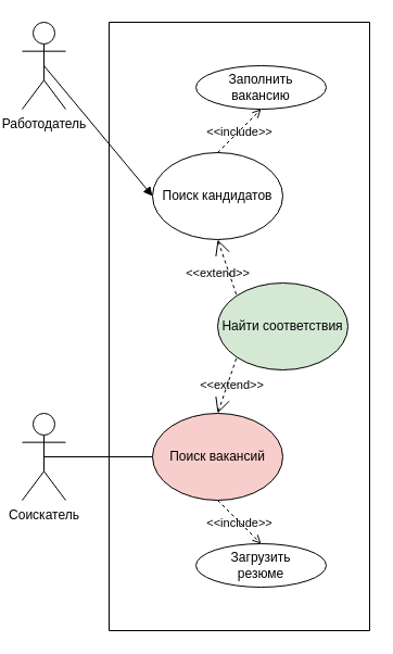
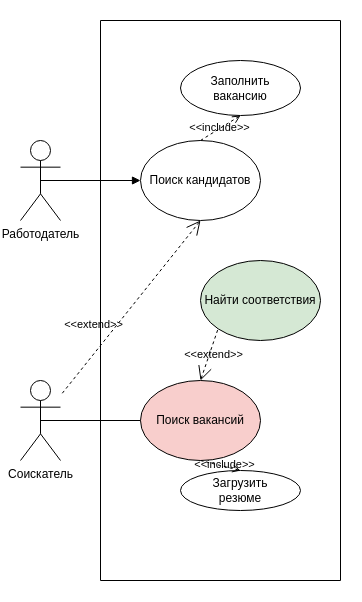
- <mxCell id="16" value="Работодатель" style="shape=umlActor;verticalLabelPosition=bottom;verticalAlign=top;html=1;" vertex="1" parent="14"><mxGeometry x="20" y="20" width="40" height="80" as="geometry" /></mxCell>
+ <mxCell id="16" value="Работодатель" style="shape=umlActor;verticalLabelPosition=bottom;verticalAlign=top;html=1;" vertex="1" parent="14"><mxGeometry x="20" y="140" width="40" height="80" as="geometry" /></mxCell>
- <mxCell id="6" value="Заполнить&lt;br&gt;вакансию" style="ellipse;whiteSpace=wrap;html=1;" vertex="1" parent="2"><mxGeometry x="80" y="40" width="120" height="40" as="geometry" /></mxCell>
+ <mxCell id="6" value="Заполнить&lt;br&gt;вакансию" style="ellipse;whiteSpace=wrap;html=1;" vertex="1" parent="2"><mxGeometry x="80" y="40" width="120" height="55" as="geometry" /></mxCell>
- <mxCell id="10" value="&amp;lt;&amp;lt;extend&amp;gt;&amp;gt;" style="edgeStyle=none;html=1;startArrow=open;endArrow=none;startSize=12;verticalAlign=bottom;dashed=1;labelBackgroundColor=none;rounded=0;exitX=0.5;exitY=1;exitDx=0;exitDy=0;entryX=0;entryY=0;entryDx=0;entryDy=0;" edge="1" parent="2" source="3" target="5"><mxGeometry x="0.387" y="-13" width="160" relative="1" as="geometry"><mxPoint x="230" y="220" as="sourcePoint" /><mxPoint x="390" y="220" as="targetPoint" /><mxPoint as="offset" /></mxGeometry></mxCell>
+ <mxCell id="10" value="&amp;lt;&amp;lt;extend&amp;gt;&amp;gt;" style="edgeStyle=none;html=1;startArrow=open;endArrow=none;startSize=12;verticalAlign=bottom;dashed=1;labelBackgroundColor=none;rounded=0;exitX=0.5;exitY=1;exitDx=0;exitDy=0;" edge="1" parent="2" source="3" target="15"><mxGeometry x="0.387" y="-13" width="160" relative="1" as="geometry"><mxPoint x="230" y="220" as="sourcePoint" /><mxPoint x="390" y="220" as="targetPoint" /><mxPoint as="offset" /></mxGeometry></mxCell>
- <mxCell id="7" value="Загрузить&lt;br&gt;резюме" style="ellipse;whiteSpace=wrap;html=1;" vertex="1" parent="2"><mxGeometry x="80" y="480" width="120" height="40" as="geometry" /></mxCell>
+ <mxCell id="7" value="Загрузить&lt;br&gt;резюме" style="ellipse;whiteSpace=wrap;html=1;" vertex="1" parent="2"><mxGeometry x="80" y="450" width="120" height="40" as="geometry" /></mxCell>
